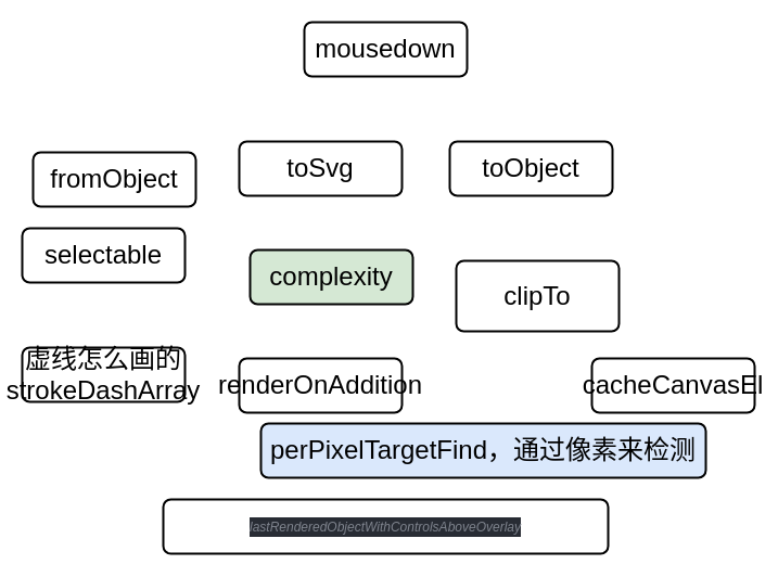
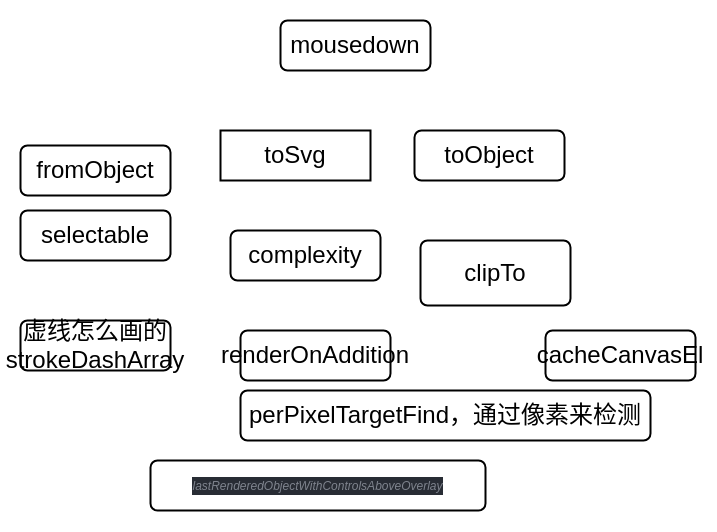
- <mxCell id="3" value="&lt;font style=&quot;font-size: 24px&quot;&gt;toSvg&lt;br&gt;&lt;/font&gt;" style="rounded=1;whiteSpace=wrap;html=1;absoluteArcSize=1;arcSize=14;strokeWidth=2;" parent="1" vertex="1"><mxGeometry x="220" y="130" width="150" height="50" as="geometry" /></mxCell>
+ <mxCell id="3" value="&lt;font style=&quot;font-size: 24px&quot;&gt;toSvg&lt;br&gt;&lt;/font&gt;" style="whiteSpace=wrap;html=1;absoluteArcSize=1;arcSize=14;strokeWidth=2;rounded=0;" parent="1" vertex="1"><mxGeometry x="220" y="130" width="150" height="50" as="geometry" /></mxCell>
- <mxCell id="5" value="&lt;font style=&quot;font-size: 24px&quot;&gt;fromObject&lt;br&gt;&lt;/font&gt;" style="rounded=1;whiteSpace=wrap;html=1;absoluteArcSize=1;arcSize=14;strokeWidth=2;" parent="1" vertex="1"><mxGeometry x="30" y="140" width="150" height="50" as="geometry" /></mxCell>
+ <mxCell id="5" value="&lt;font style=&quot;font-size: 24px&quot;&gt;fromObject&lt;br&gt;&lt;/font&gt;" style="rounded=1;whiteSpace=wrap;html=1;absoluteArcSize=1;arcSize=14;strokeWidth=2;" parent="1" vertex="1"><mxGeometry x="20" y="145" width="150" height="50" as="geometry" /></mxCell>
- <mxCell id="6" value="&lt;font style=&quot;font-size: 24px&quot;&gt;complexity&lt;br&gt;&lt;/font&gt;" style="rounded=1;whiteSpace=wrap;html=1;absoluteArcSize=1;arcSize=14;strokeWidth=2;fillColor=#d5e8d4;" parent="1" vertex="1"><mxGeometry x="230" y="230" width="150" height="50" as="geometry" /></mxCell>
+ <mxCell id="6" value="&lt;font style=&quot;font-size: 24px&quot;&gt;complexity&lt;br&gt;&lt;/font&gt;" style="rounded=1;whiteSpace=wrap;html=1;absoluteArcSize=1;arcSize=14;strokeWidth=2;" parent="1" vertex="1"><mxGeometry x="230" y="230" width="150" height="50" as="geometry" /></mxCell>
- <mxCell id="11" value="&lt;font style=&quot;font-size: 24px&quot;&gt;renderOnAddition&lt;br&gt;&lt;/font&gt;" style="rounded=1;whiteSpace=wrap;html=1;absoluteArcSize=1;arcSize=14;strokeWidth=2;" vertex="1" parent="1"><mxGeometry x="220" y="330" width="150" height="50" as="geometry" /></mxCell>
+ <mxCell id="11" value="&lt;font style=&quot;font-size: 24px&quot;&gt;renderOnAddition&lt;br&gt;&lt;/font&gt;" style="rounded=1;whiteSpace=wrap;html=1;absoluteArcSize=1;arcSize=14;strokeWidth=2;" vertex="1" parent="1"><mxGeometry x="240" y="330" width="150" height="50" as="geometry" /></mxCell>
- <mxCell id="12" value="&lt;font style=&quot;font-size: 24px&quot;&gt;perPixelTargetFind，通过像素来检测&lt;br&gt;&lt;/font&gt;" style="rounded=1;whiteSpace=wrap;html=1;absoluteArcSize=1;arcSize=14;strokeWidth=2;fillColor=#dae8fc;" vertex="1" parent="1"><mxGeometry x="240" y="390" width="410" height="50" as="geometry" /></mxCell>
+ <mxCell id="12" value="&lt;font style=&quot;font-size: 24px&quot;&gt;perPixelTargetFind，通过像素来检测&lt;br&gt;&lt;/font&gt;" style="rounded=1;whiteSpace=wrap;html=1;absoluteArcSize=1;arcSize=14;strokeWidth=2;" vertex="1" parent="1"><mxGeometry x="240" y="390" width="410" height="50" as="geometry" /></mxCell>
- <mxCell id="13" value="&lt;font style=&quot;font-size: 24px&quot;&gt;&lt;div style=&quot;color: rgb(171 , 178 , 191) ; background-color: rgb(40 , 44 , 52) ; font-family: , &amp;#34;menlo&amp;#34; , &amp;#34;monaco&amp;#34; , &amp;#34;courier new&amp;#34; , monospace ; font-size: 12px ; line-height: 18px&quot;&gt;&lt;span style=&quot;color: #7f848e ; font-style: italic&quot;&gt;lastRenderedObjectWithControlsAboveOverlay&lt;/span&gt;&lt;/div&gt;&lt;/font&gt;" style="rounded=1;whiteSpace=wrap;html=1;absoluteArcSize=1;arcSize=14;strokeWidth=2;" vertex="1" parent="1"><mxGeometry x="150" y="460" width="410" height="50" as="geometry" /></mxCell>
+ <mxCell id="13" value="&lt;font style=&quot;font-size: 24px&quot;&gt;&lt;div style=&quot;color: rgb(171 , 178 , 191) ; background-color: rgb(40 , 44 , 52) ; font-family: , &amp;#34;menlo&amp;#34; , &amp;#34;monaco&amp;#34; , &amp;#34;courier new&amp;#34; , monospace ; font-size: 12px ; line-height: 18px&quot;&gt;&lt;span style=&quot;color: #7f848e ; font-style: italic&quot;&gt;lastRenderedObjectWithControlsAboveOverlay&lt;/span&gt;&lt;/div&gt;&lt;/font&gt;" style="rounded=1;whiteSpace=wrap;html=1;absoluteArcSize=1;arcSize=14;strokeWidth=2;" vertex="1" parent="1"><mxGeometry x="150" y="460" width="335" height="50" as="geometry" /></mxCell>
